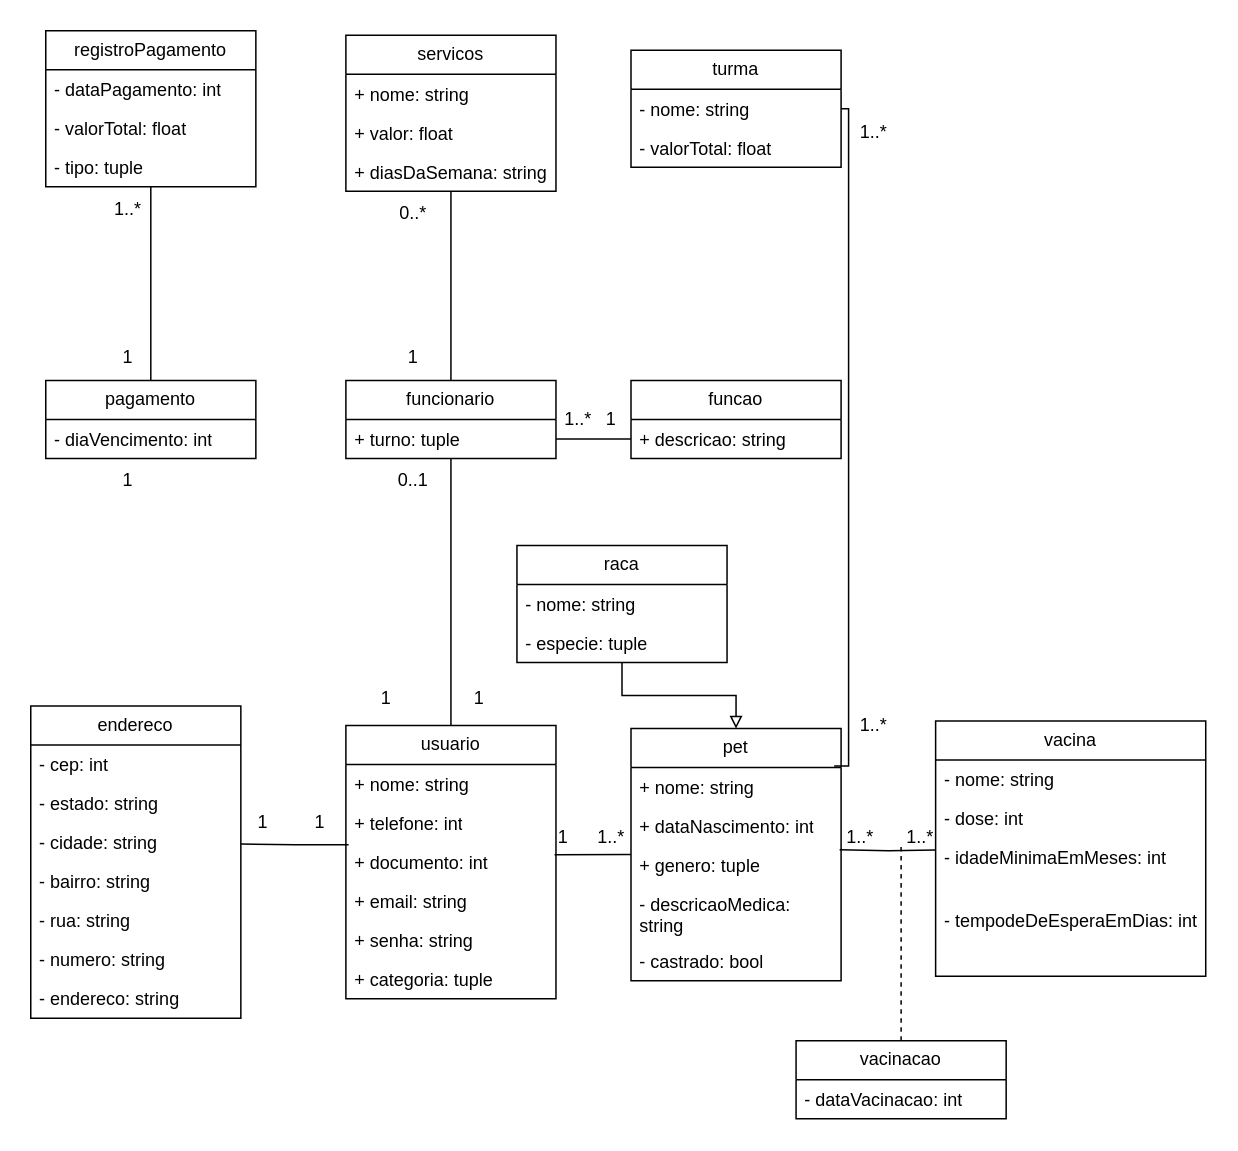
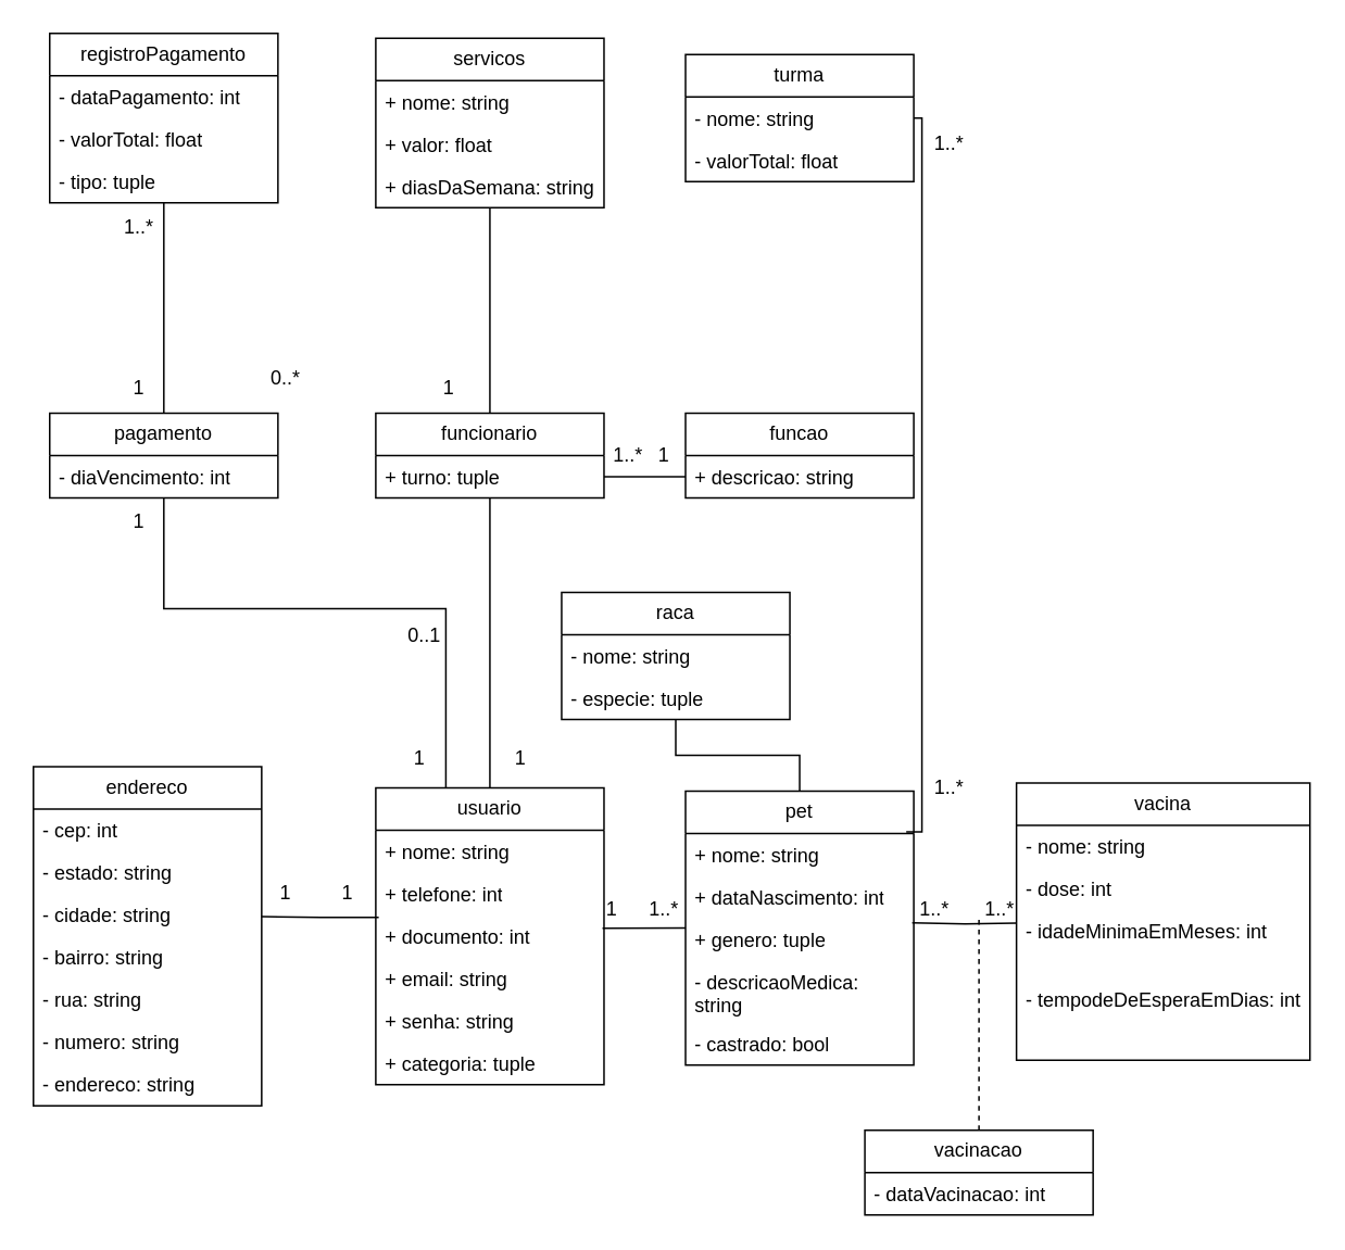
- <mxCell id="70" value="0..*" style="text;html=1;strokeColor=none;fillColor=none;align=center;verticalAlign=middle;whiteSpace=wrap;rounded=0;" vertex="1" parent="1"><mxGeometry x="253" y="127" width="44" height="30" as="geometry" /></mxCell>
+ <mxCell id="70" value="0..*" style="text;html=1;strokeColor=none;fillColor=none;align=center;verticalAlign=middle;whiteSpace=wrap;rounded=0;" vertex="1" parent="1"><mxGeometry x="153" y="217" width="44" height="30" as="geometry" /></mxCell>
- <mxCell id="71" value="0..1" style="text;html=1;strokeColor=none;fillColor=none;align=center;verticalAlign=middle;whiteSpace=wrap;rounded=0;" vertex="1" parent="1"><mxGeometry x="253" y="305" width="44" height="30" as="geometry" /></mxCell>
+ <mxCell id="71" value="0..1" style="text;html=1;strokeColor=none;fillColor=none;align=center;verticalAlign=middle;whiteSpace=wrap;rounded=0;" vertex="1" parent="1"><mxGeometry x="238" y="375" width="44" height="30" as="geometry" /></mxCell>
+ <mxCell id="7" style="edgeStyle=orthogonalEdgeStyle;rounded=0;orthogonalLoop=1;jettySize=auto;html=1;endArrow=none;endFill=0;" edge="1" parent="1" source="8" target="32"><mxGeometry relative="1" as="geometry"><Array as="points"><mxPoint x="100" y="373" /><mxPoint x="273" y="373" /></Array></mxGeometry></mxCell>
- <mxCell id="20" style="edgeStyle=orthogonalEdgeStyle;rounded=0;orthogonalLoop=1;jettySize=auto;html=1;entryX=0.5;entryY=0;entryDx=0;entryDy=0;endArrow=block;endFill=0;" edge="1" parent="1" source="21" target="39"><mxGeometry relative="1" as="geometry" /></mxCell>
+ <mxCell id="20" style="edgeStyle=orthogonalEdgeStyle;rounded=0;orthogonalLoop=1;jettySize=auto;html=1;entryX=0.5;entryY=0;entryDx=0;entryDy=0;endArrow=none;endFill=0;" edge="1" parent="1" source="21" target="39"><mxGeometry relative="1" as="geometry" /></mxCell>
